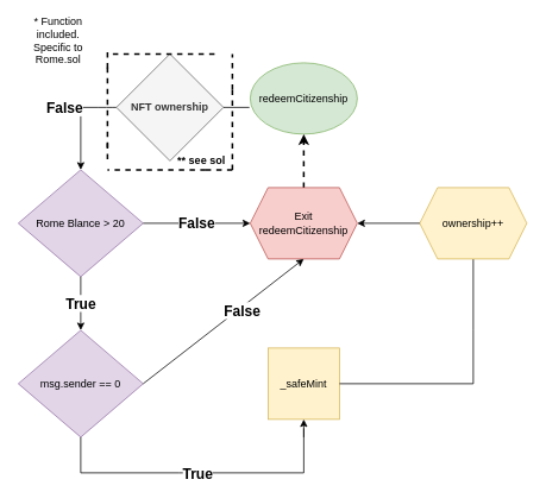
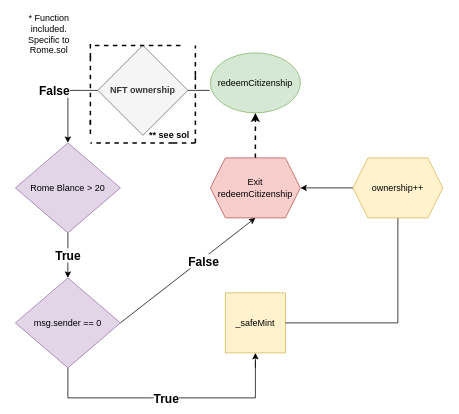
- <mxCell id="7" value="&lt;font style=&quot;font-size: 16px&quot;&gt;&lt;b&gt;False&lt;/b&gt;&lt;/font&gt;" style="endArrow=classic;html=1;entryX=0;entryY=0.5;entryDx=0;entryDy=0;" edge="1" parent="1" source="4" target="16"><mxGeometry width="50" height="50" relative="1" as="geometry"><mxPoint x="450" y="450" as="sourcePoint" /><mxPoint x="280" y="230" as="targetPoint" /></mxGeometry></mxCell>
